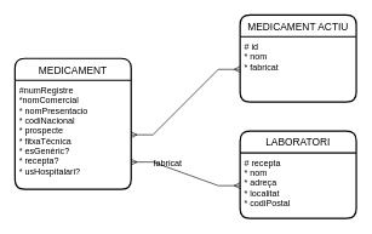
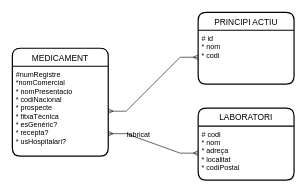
- <mxCell id="4" value="MEDICAMENT ACTIU" style="swimlane;childLayout=stackLayout;horizontal=1;startSize=30;horizontalStack=0;rounded=1;fontSize=14;fontStyle=0;strokeWidth=2;resizeParent=0;resizeLast=1;shadow=0;dashed=0;align=center;" vertex="1" parent="1"><mxGeometry x="330" y="20" width="160" height="120" as="geometry" /></mxCell>
+ <mxCell id="4" value="PRINCIPI ACTIU" style="swimlane;childLayout=stackLayout;horizontal=1;startSize=30;horizontalStack=0;rounded=1;fontSize=14;fontStyle=0;strokeWidth=2;resizeParent=0;resizeLast=1;shadow=0;dashed=0;align=center;" vertex="1" parent="1"><mxGeometry x="330" y="20" width="160" height="120" as="geometry" /></mxCell>
- <mxCell id="5" value="# id&#10;* nom&#10;* fabricat&#10;" style="align=left;strokeColor=none;fillColor=none;spacingLeft=4;fontSize=12;verticalAlign=top;resizable=0;rotatable=0;part=1;" vertex="1" parent="4"><mxGeometry y="30" width="160" height="90" as="geometry" /></mxCell>
+ <mxCell id="5" value="# id&#10;* nom&#10;* codi&#10;" style="align=left;strokeColor=none;fillColor=none;spacingLeft=4;fontSize=12;verticalAlign=top;resizable=0;rotatable=0;part=1;" vertex="1" parent="4"><mxGeometry y="30" width="160" height="90" as="geometry" /></mxCell>
- <mxCell id="7" value="# recepta&#10;* nom&#10;* adreça&#10;* localitat&#10;* codiPostal" style="align=left;strokeColor=none;fillColor=none;spacingLeft=4;fontSize=12;verticalAlign=top;resizable=0;rotatable=0;part=1;" vertex="1" parent="6"><mxGeometry y="30" width="160" height="90" as="geometry" /></mxCell>
+ <mxCell id="7" value="# codi&#10;* nom&#10;* adreça&#10;* localitat&#10;* codiPostal" style="align=left;strokeColor=none;fillColor=none;spacingLeft=4;fontSize=12;verticalAlign=top;resizable=0;rotatable=0;part=1;" vertex="1" parent="6"><mxGeometry y="30" width="160" height="90" as="geometry" /></mxCell>
